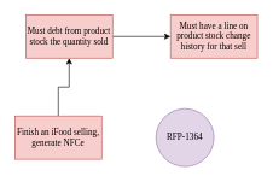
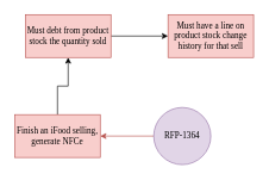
+ <mxCell id="2" value="" style="edgeStyle=orthogonalEdgeStyle;rounded=0;orthogonalLoop=1;jettySize=auto;html=1;fillColor=#f8cecc;strokeColor=#b85450;" parent="1" source="3" target="5" edge="1"><mxGeometry relative="1" as="geometry" /></mxCell>
